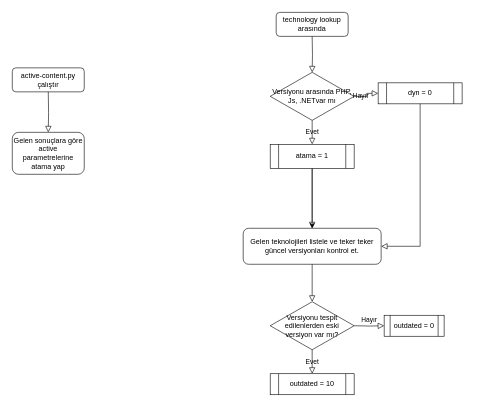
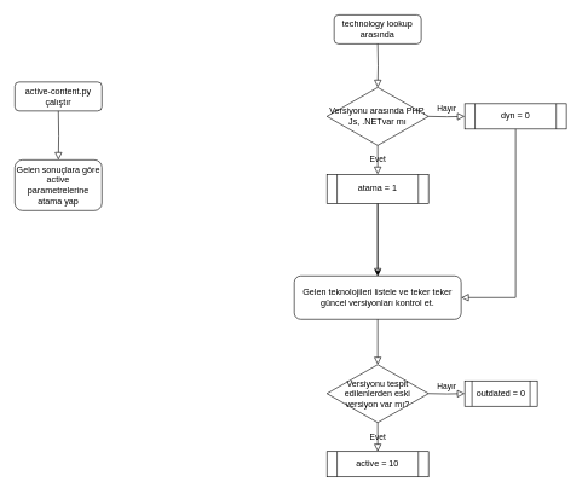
- <mxCell id="17" value="dyn = 0" style="shape=process;whiteSpace=wrap;html=1;backgroundOutline=1;" vertex="1" parent="1"><mxGeometry x="630" y="137.5" width="140" height="35" as="geometry" /></mxCell>
+ <mxCell id="17" value="dyn = 0" style="shape=process;whiteSpace=wrap;html=1;backgroundOutline=1;" vertex="1" parent="1"><mxGeometry x="640" y="142.5" width="140" height="35" as="geometry" /></mxCell>
- <mxCell id="6" value="outdated = 10" style="shape=process;whiteSpace=wrap;html=1;backgroundOutline=1;" vertex="1" parent="1"><mxGeometry x="450" y="622.5" width="140" height="35" as="geometry" /></mxCell>
+ <mxCell id="6" value="active = 10" style="shape=process;whiteSpace=wrap;html=1;backgroundOutline=1;" vertex="1" parent="1"><mxGeometry x="450" y="622.5" width="140" height="35" as="geometry" /></mxCell>
